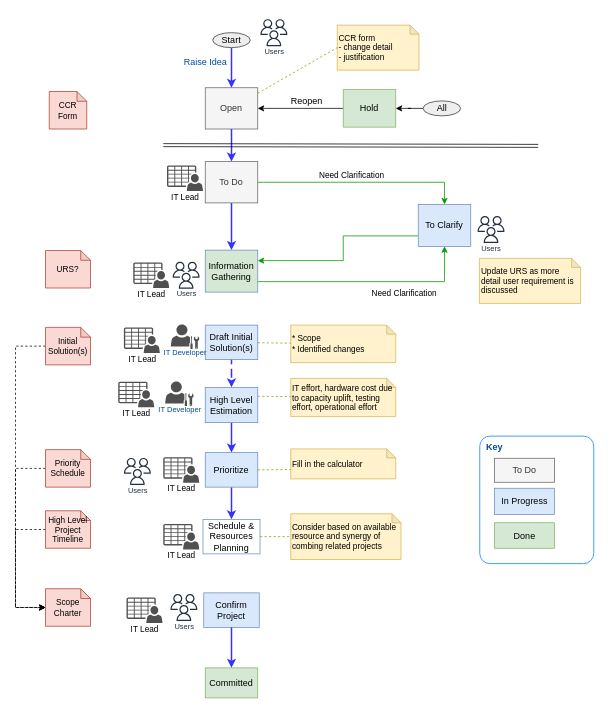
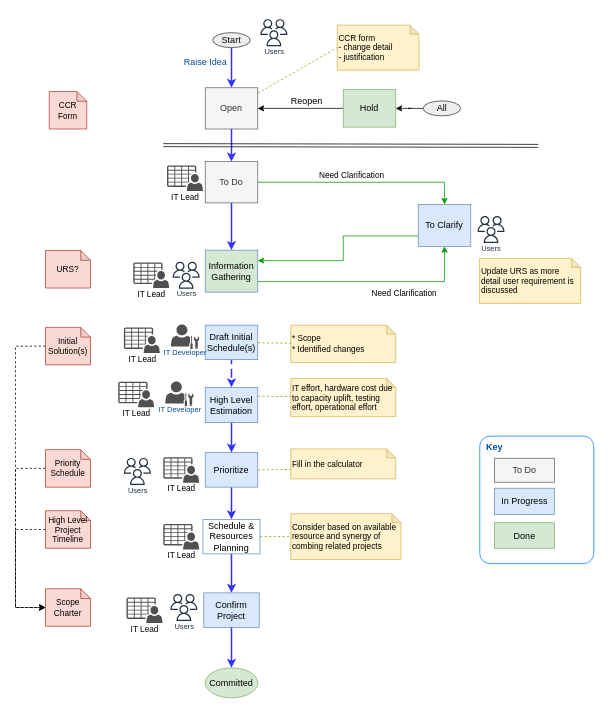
- <mxCell id="11" value="Draft Initial Solution(s)" style="rounded=0;whiteSpace=wrap;html=1;strokeColor=#6c8ebf;fontSize=12;align=center;fillColor=#dae8fc;" parent="1" vertex="1"><mxGeometry x="273" y="433" width="70" height="46" as="geometry" /></mxCell>
+ <mxCell id="11" value="Draft Initial Schedule(s)" style="rounded=0;whiteSpace=wrap;html=1;strokeColor=#6c8ebf;fontSize=12;align=center;fillColor=#dae8fc;" parent="1" vertex="1"><mxGeometry x="273" y="433" width="70" height="46" as="geometry" /></mxCell>
+ <mxCell id="49" style="edgeStyle=orthogonalEdgeStyle;rounded=0;orthogonalLoop=1;jettySize=auto;html=1;entryX=0.5;entryY=0;entryDx=0;entryDy=0;fontSize=12;fontColor=#004C99;strokeColor=#3333FF;strokeWidth=2;exitX=0.5;exitY=1;exitDx=0;exitDy=0;" parent="1" source="47" target="48" edge="1"><mxGeometry relative="1" as="geometry"><mxPoint x="307" y="743" as="sourcePoint" /><mxPoint x="318" y="702" as="targetPoint" /></mxGeometry></mxCell>
- <mxCell id="17" value="Committed" style="rounded=0;whiteSpace=wrap;html=1;strokeColor=#82b366;fontSize=12;align=center;fillColor=#d5e8d4;" parent="1" vertex="1"><mxGeometry x="273" y="890" width="70" height="40" as="geometry" /></mxCell>
+ <mxCell id="17" value="Committed" style="ellipse;whiteSpace=wrap;html=1;strokeColor=#82b366;fontSize=12;align=center;fillColor=#d5e8d4;" parent="1" vertex="1"><mxGeometry x="273" y="890" width="70" height="40" as="geometry" /></mxCell>
